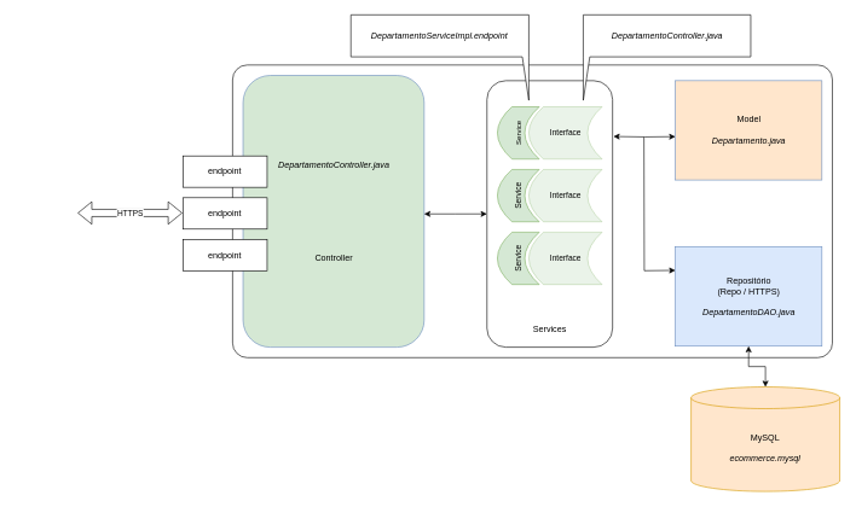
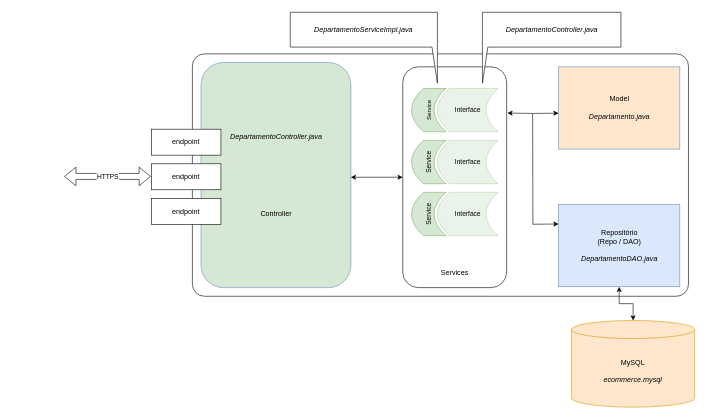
- <mxCell id="24" value="&lt;i&gt;DepartamentoServiceImpl.endpoint&lt;/i&gt;" style="shape=callout;whiteSpace=wrap;html=1;perimeter=calloutPerimeter;position2=0;size=60;position=0;base=9;flipH=1;" parent="1" vertex="1"><mxGeometry x="483.2" y="20" width="245.31" height="118" as="geometry" /></mxCell>
+ <mxCell id="24" value="&lt;i&gt;DepartamentoServiceImpl.java&lt;/i&gt;" style="shape=callout;whiteSpace=wrap;html=1;perimeter=calloutPerimeter;position2=0;size=60;position=0;base=9;flipH=1;" parent="1" vertex="1"><mxGeometry x="483.2" y="20" width="245.31" height="118" as="geometry" /></mxCell>
- <mxCell id="18" value="Repositório&lt;br&gt;(Repo / HTTPS)&lt;br&gt;&lt;br&gt;&lt;i&gt;DepartamentoDAO.java&lt;/i&gt;" style="rounded=0;whiteSpace=wrap;html=1;fillColor=#dae8fc;strokeColor=#6c8ebf;" parent="1" vertex="1"><mxGeometry x="930.522" y="340.342" width="202.018" height="137.083" as="geometry" /></mxCell>
+ <mxCell id="18" value="Repositório&lt;br&gt;(Repo / DAO)&lt;br&gt;&lt;br&gt;&lt;i&gt;DepartamentoDAO.java&lt;/i&gt;" style="rounded=0;whiteSpace=wrap;html=1;fillColor=#dae8fc;strokeColor=#6c8ebf;" parent="1" vertex="1"><mxGeometry x="930.522" y="340.342" width="202.018" height="137.083" as="geometry" /></mxCell>
